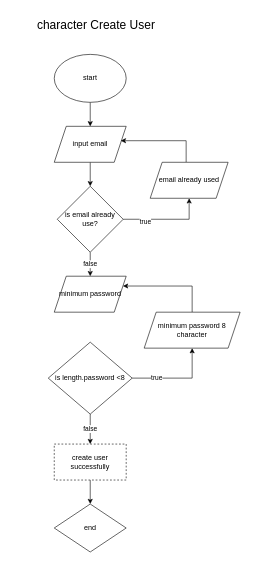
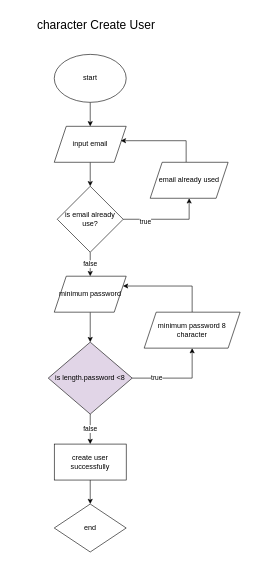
+ <mxCell id="11" style="edgeStyle=orthogonalEdgeStyle;rounded=0;orthogonalLoop=1;jettySize=auto;html=1;entryX=0.5;entryY=0;entryDx=0;entryDy=0;" edge="1" parent="1" source="12" target="18"><mxGeometry relative="1" as="geometry" /></mxCell>
- <mxCell id="18" value="is length.password &amp;lt;8" style="rhombus;whiteSpace=wrap;html=1;" vertex="1" parent="1"><mxGeometry x="80" y="570" width="140" height="120" as="geometry" /></mxCell>
+ <mxCell id="18" value="is length.password &amp;lt;8" style="rhombus;whiteSpace=wrap;html=1;fillColor=#e1d5e7;" vertex="1" parent="1"><mxGeometry x="80" y="570" width="140" height="120" as="geometry" /></mxCell>
- <mxCell id="22" value="create user successfully" style="rounded=0;whiteSpace=wrap;html=1;dashed=1;" vertex="1" parent="1"><mxGeometry x="90" y="740" width="120" height="60" as="geometry" /></mxCell>
+ <mxCell id="22" value="create user successfully" style="rounded=0;whiteSpace=wrap;html=1;" vertex="1" parent="1"><mxGeometry x="90" y="740" width="120" height="60" as="geometry" /></mxCell>
